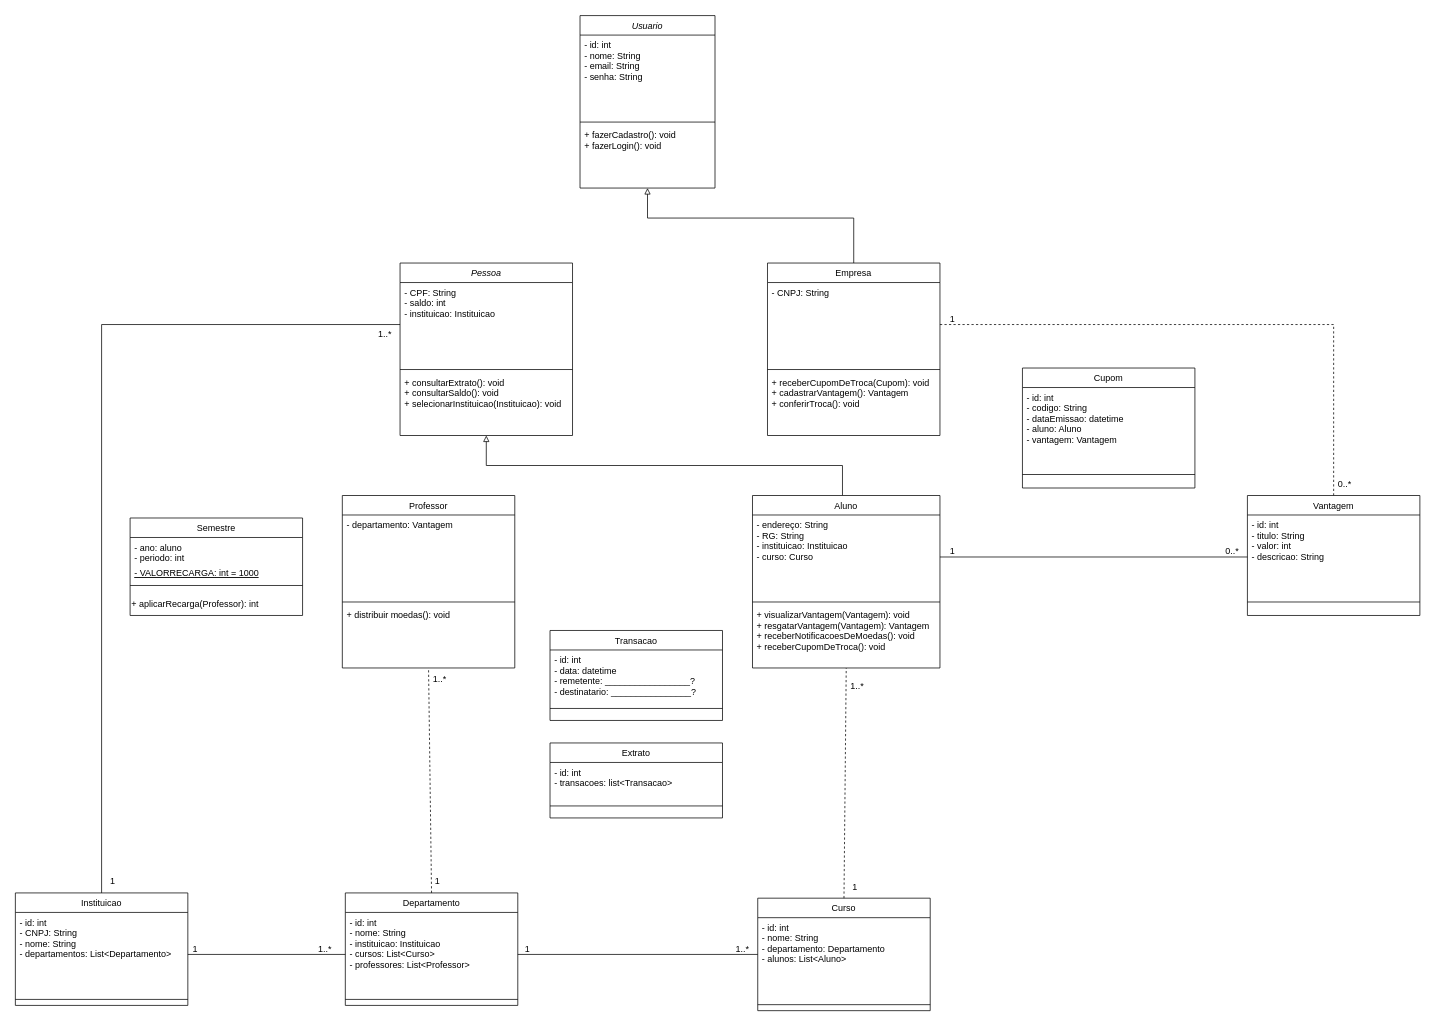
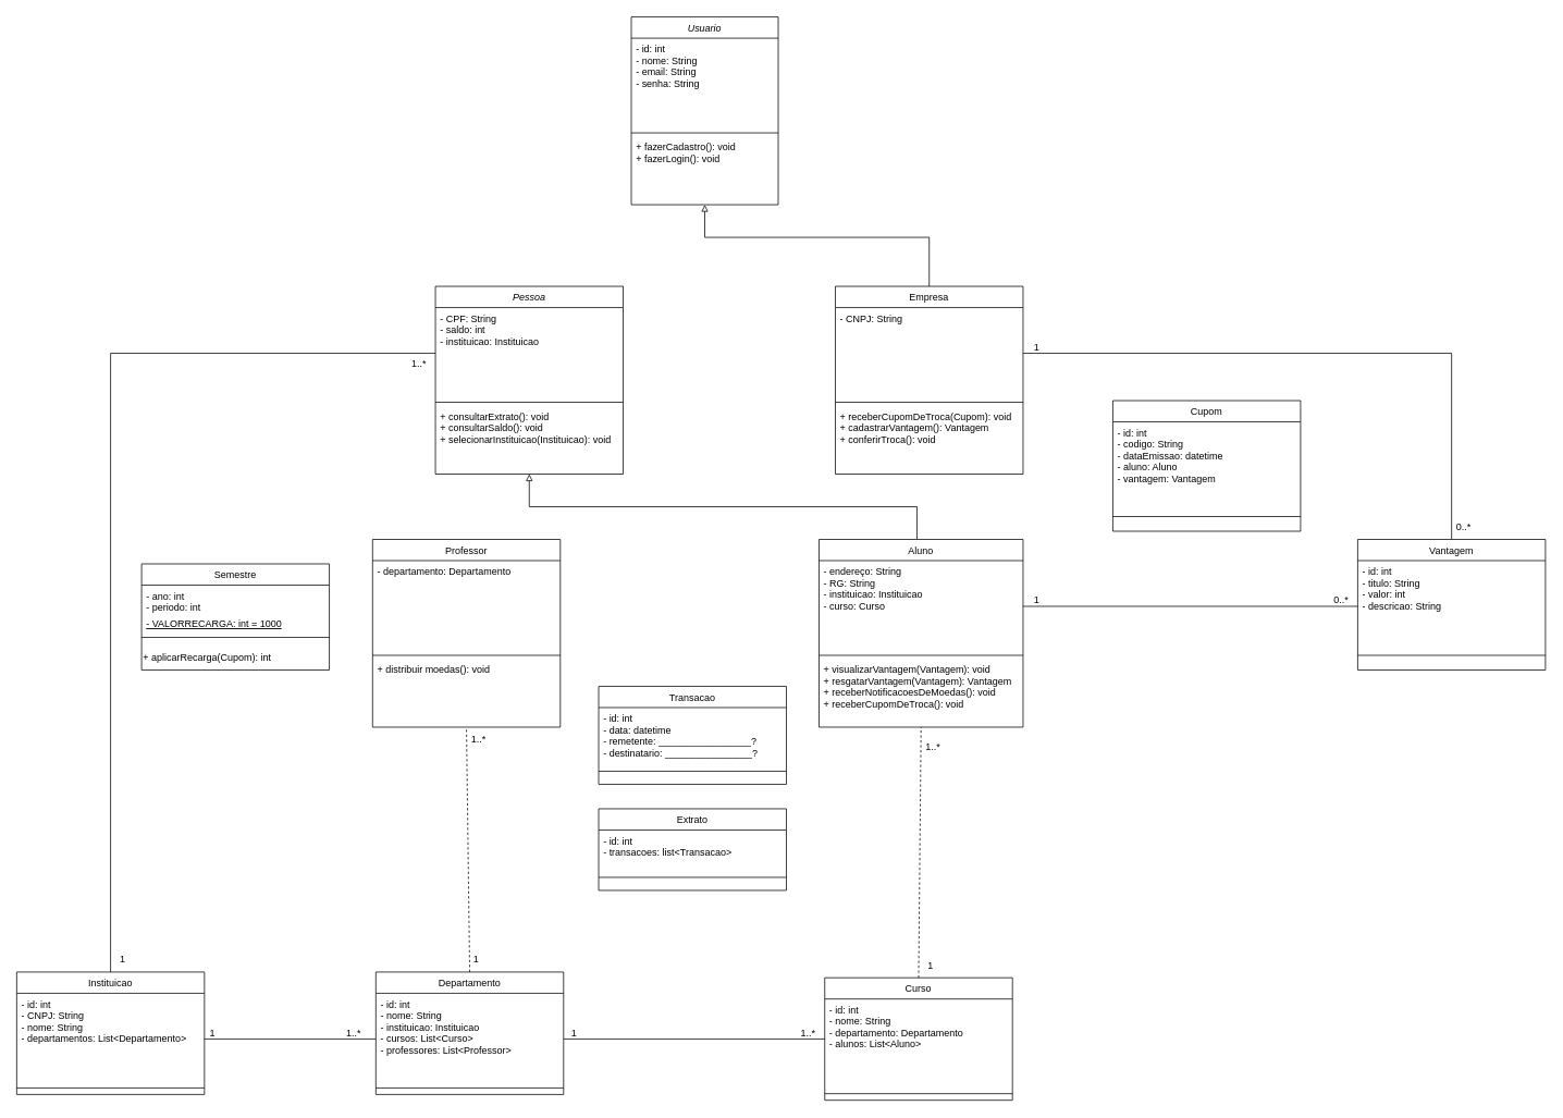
- <mxCell id="48" style="edgeStyle=orthogonalEdgeStyle;rounded=0;orthogonalLoop=1;jettySize=auto;html=1;endArrow=none;startFill=0;dashed=1;" parent="1" source="49" target="12" edge="1"><mxGeometry relative="1" as="geometry" /></mxCell>
+ <mxCell id="48" style="edgeStyle=orthogonalEdgeStyle;rounded=0;orthogonalLoop=1;jettySize=auto;html=1;endArrow=none;startFill=0;" parent="1" source="49" target="12" edge="1"><mxGeometry relative="1" as="geometry" /></mxCell>
- <mxCell id="21" value="- departamento: Vantagem" style="text;align=left;verticalAlign=top;spacingLeft=4;spacingRight=4;overflow=hidden;rotatable=0;points=[[0,0.5],[1,0.5]];portConstraint=eastwest;rounded=0;shadow=0;html=0;" parent="20" vertex="1"><mxGeometry y="26" width="230" height="112" as="geometry" /></mxCell>
+ <mxCell id="21" value="- departamento: Departamento" style="text;align=left;verticalAlign=top;spacingLeft=4;spacingRight=4;overflow=hidden;rotatable=0;points=[[0,0.5],[1,0.5]];portConstraint=eastwest;rounded=0;shadow=0;html=0;" parent="20" vertex="1"><mxGeometry y="26" width="230" height="112" as="geometry" /></mxCell>
- <mxCell id="53" value="- ano: aluno&#10;- periodo: int&#10;" style="text;align=left;verticalAlign=top;spacingLeft=4;spacingRight=4;overflow=hidden;rotatable=0;points=[[0,0.5],[1,0.5]];portConstraint=eastwest;rounded=0;shadow=0;html=0;" parent="52" vertex="1"><mxGeometry y="26" width="230" height="34" as="geometry" /></mxCell>
+ <mxCell id="53" value="- ano: int&#10;- periodo: int&#10;" style="text;align=left;verticalAlign=top;spacingLeft=4;spacingRight=4;overflow=hidden;rotatable=0;points=[[0,0.5],[1,0.5]];portConstraint=eastwest;rounded=0;shadow=0;html=0;" parent="52" vertex="1"><mxGeometry y="26" width="230" height="34" as="geometry" /></mxCell>
- <mxCell id="56" value="+ aplicarRecarga(Professor): int" style="text;html=1;align=left;verticalAlign=middle;resizable=0;points=[];autosize=1;strokeColor=none;fillColor=none;" parent="52" vertex="1"><mxGeometry y="100" width="230" height="30" as="geometry" /></mxCell>
+ <mxCell id="56" value="+ aplicarRecarga(Cupom): int" style="text;html=1;align=left;verticalAlign=middle;resizable=0;points=[];autosize=1;strokeColor=none;fillColor=none;" parent="52" vertex="1"><mxGeometry y="100" width="230" height="30" as="geometry" /></mxCell>
